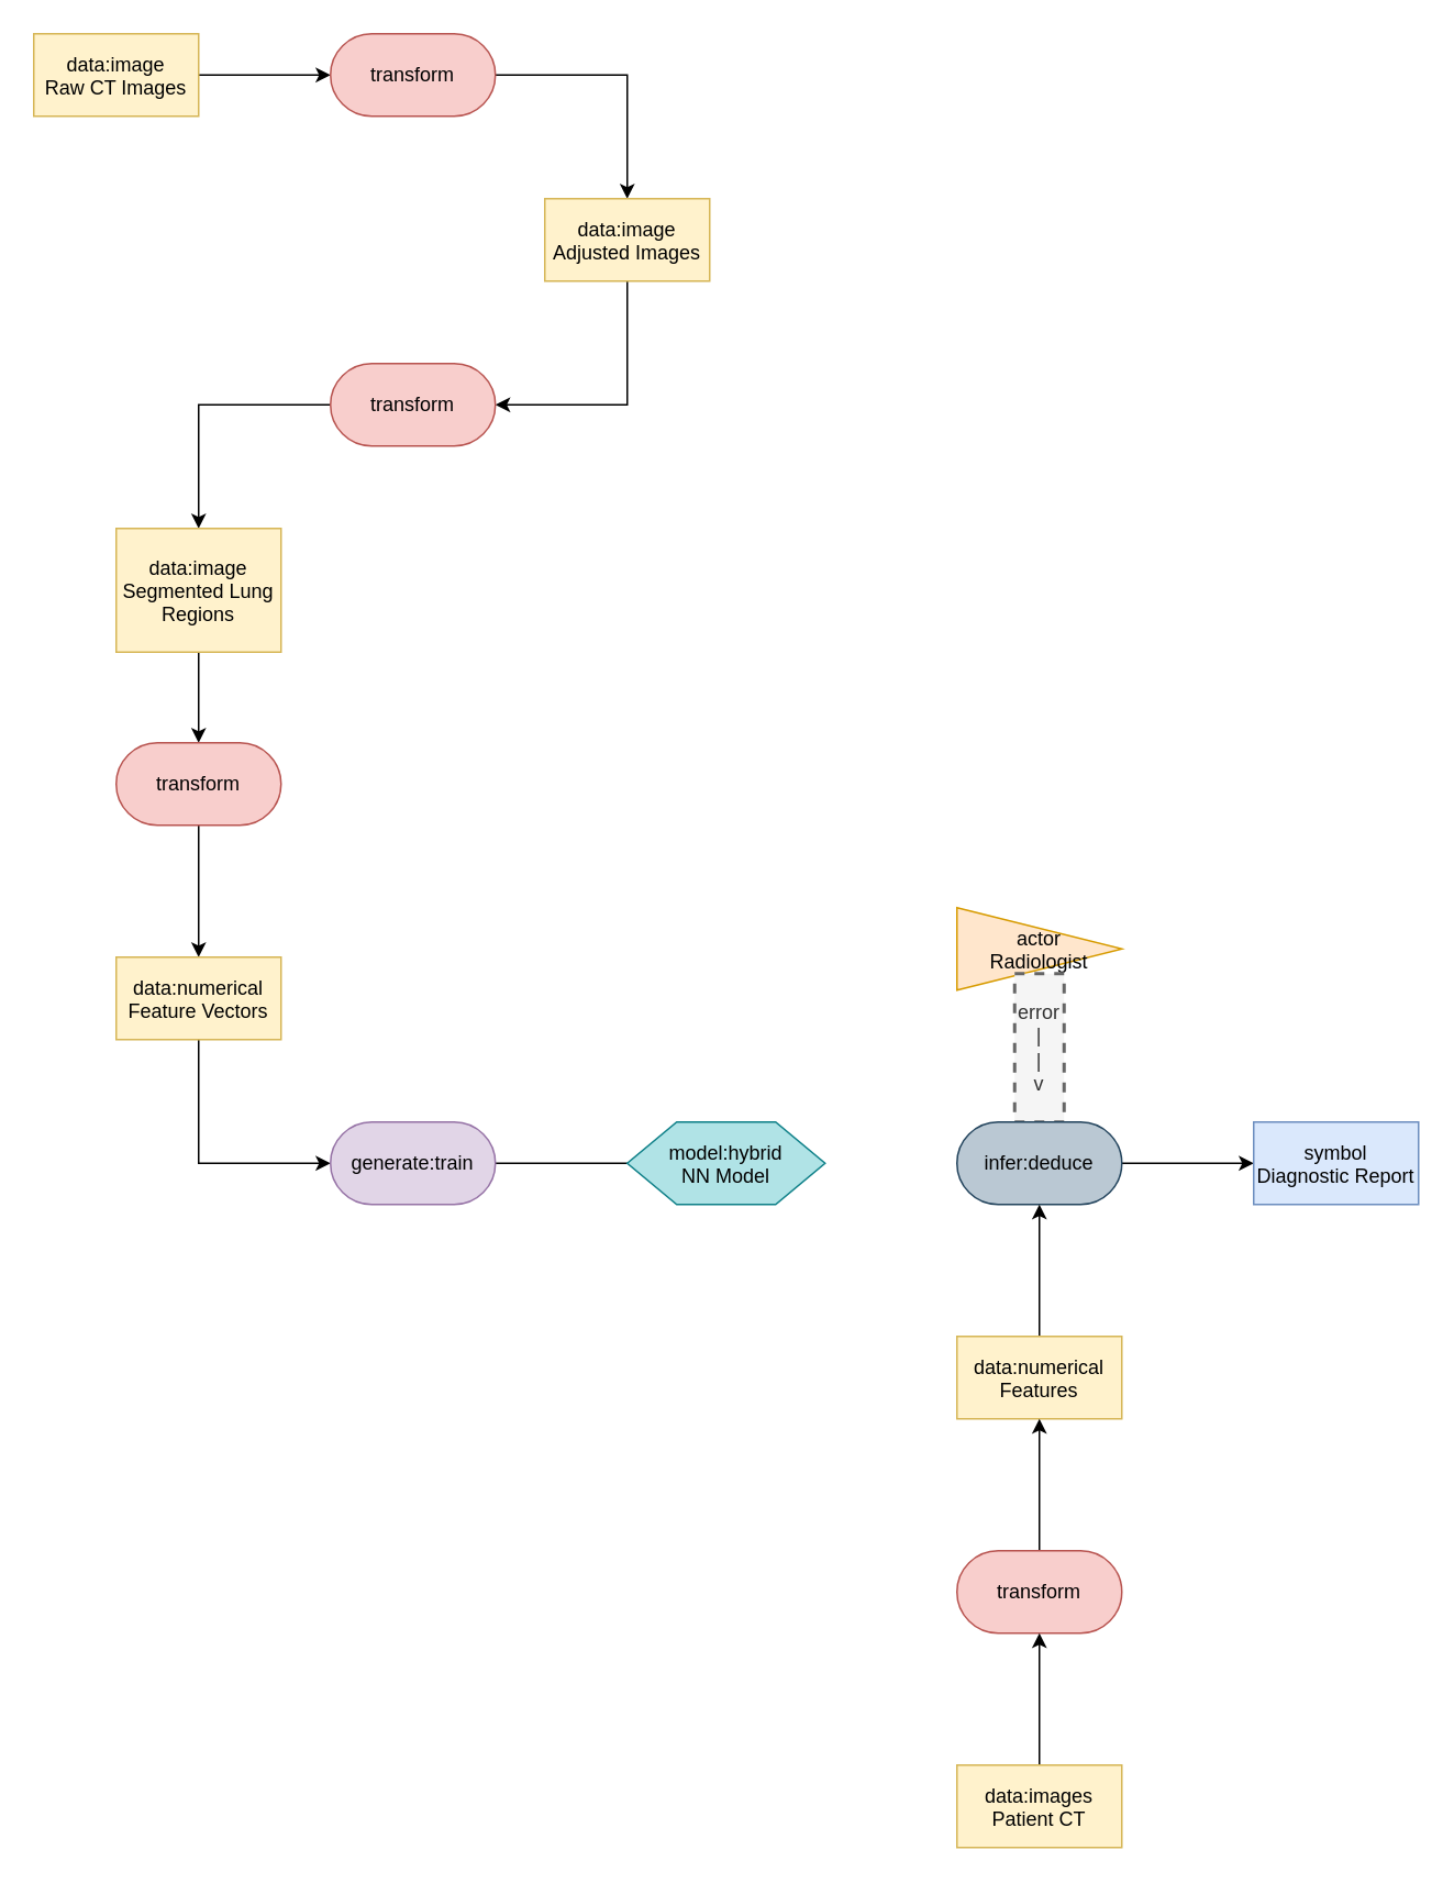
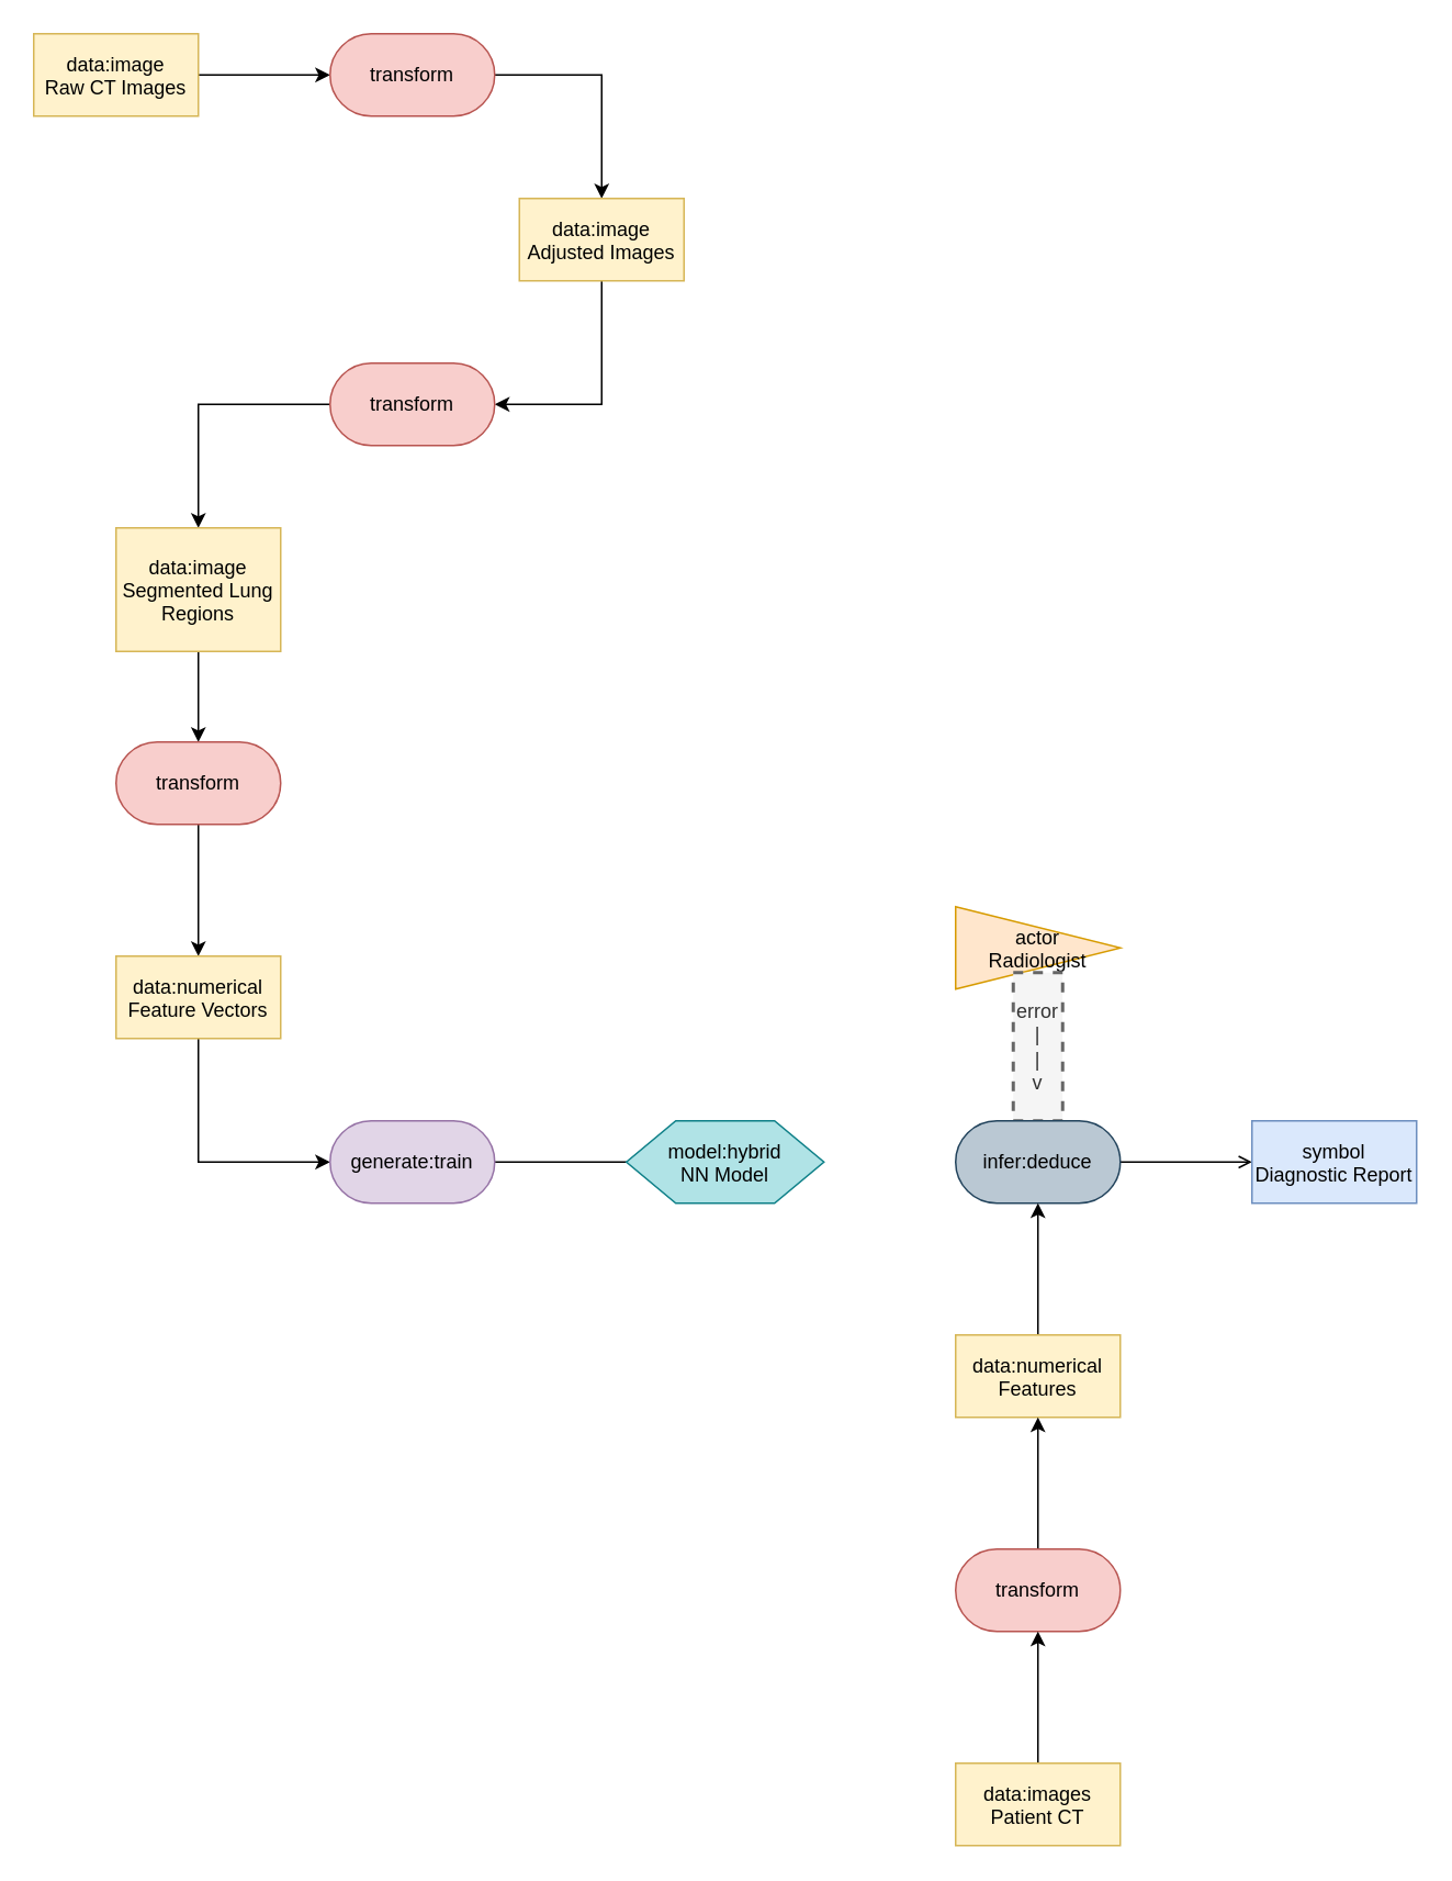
- <mxCell id="7" value="data:image&#10;Adjusted Images" style="rectangle;fillColor=#fff2cc;strokeColor=#d6b656;" name="data" vertex="1" parent="1"><mxGeometry x="330" y="120" width="100" height="50" as="geometry" /></mxCell>
+ <mxCell id="7" value="data:image&#10;Adjusted Images" style="rectangle;fillColor=#fff2cc;strokeColor=#d6b656;" name="data" vertex="1" parent="1"><mxGeometry x="315" y="120" width="100" height="50" as="geometry" /></mxCell>
- <mxCell id="21" style="edgeStyle=orthogonalEdgeStyle;rounded=0;orthogonalLoop=1;jettySize=auto;html=1;exitX=1;exitY=0.5;exitDx=0;exitDy=0;entryX=0;entryY=0.5;entryDx=0;entryDy=0;" edge="1" parent="1" source="22" target="23"><mxGeometry relative="1" as="geometry" /></mxCell>
+ <mxCell id="21" style="edgeStyle=orthogonalEdgeStyle;rounded=0;orthogonalLoop=1;jettySize=auto;html=1;exitX=1;exitY=0.5;exitDx=0;exitDy=0;entryX=0;entryY=0.5;entryDx=0;entryDy=0;endArrow=open;" edge="1" parent="1" source="22" target="23"><mxGeometry relative="1" as="geometry" /></mxCell>
